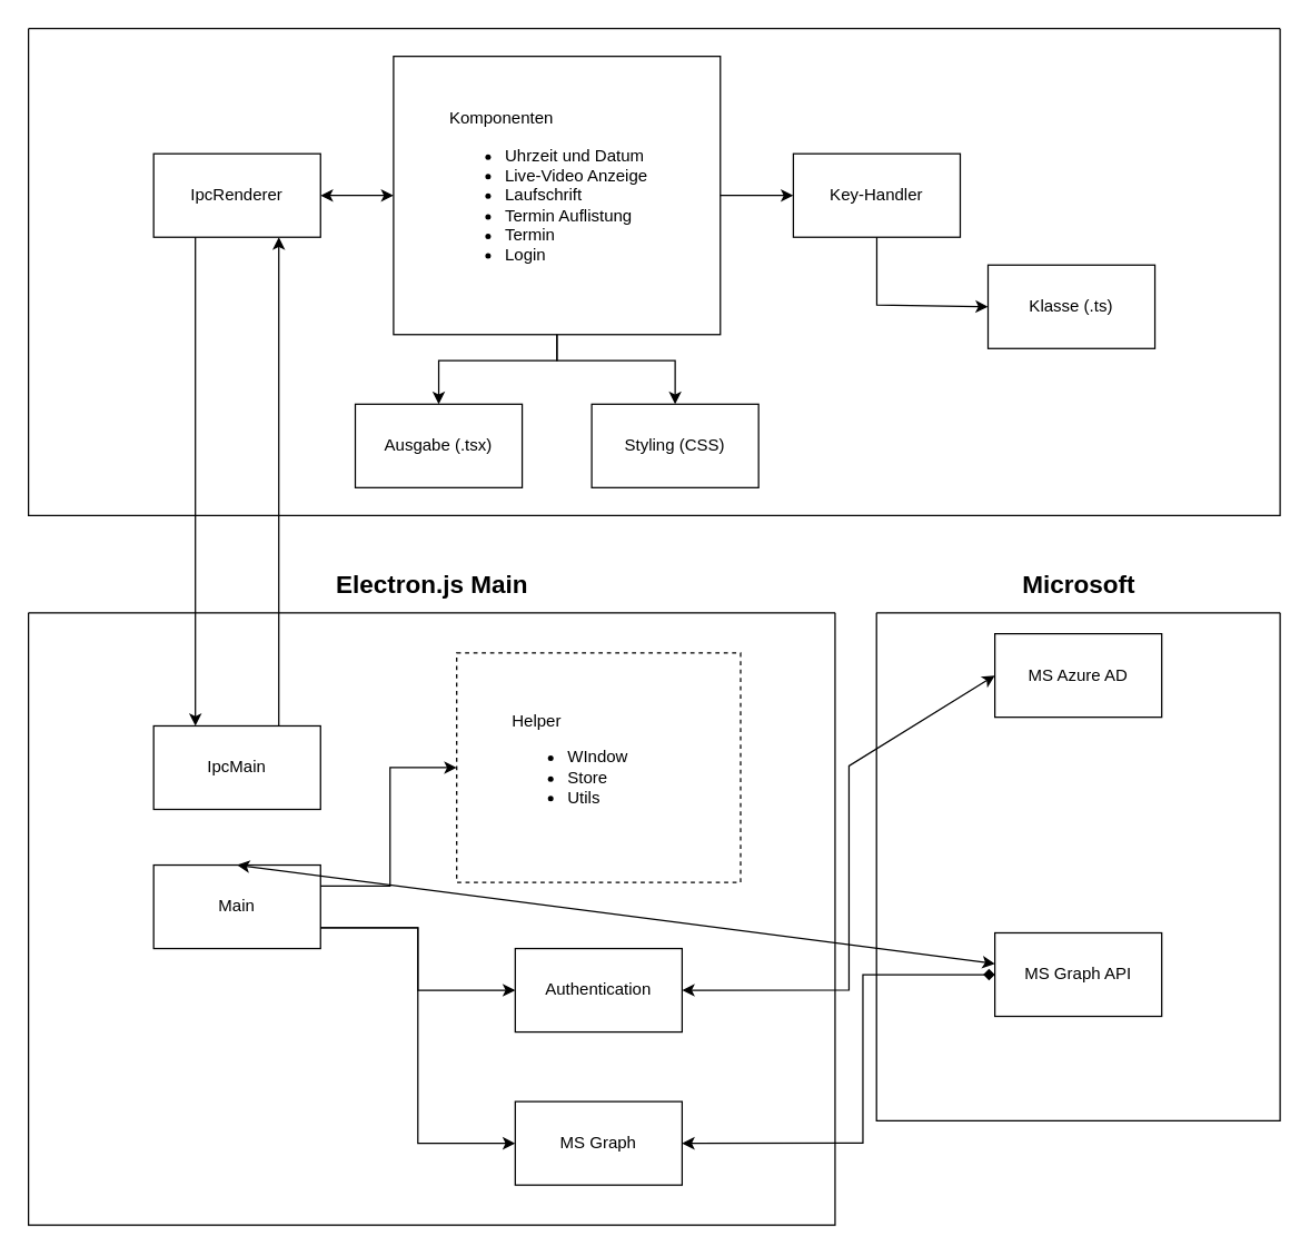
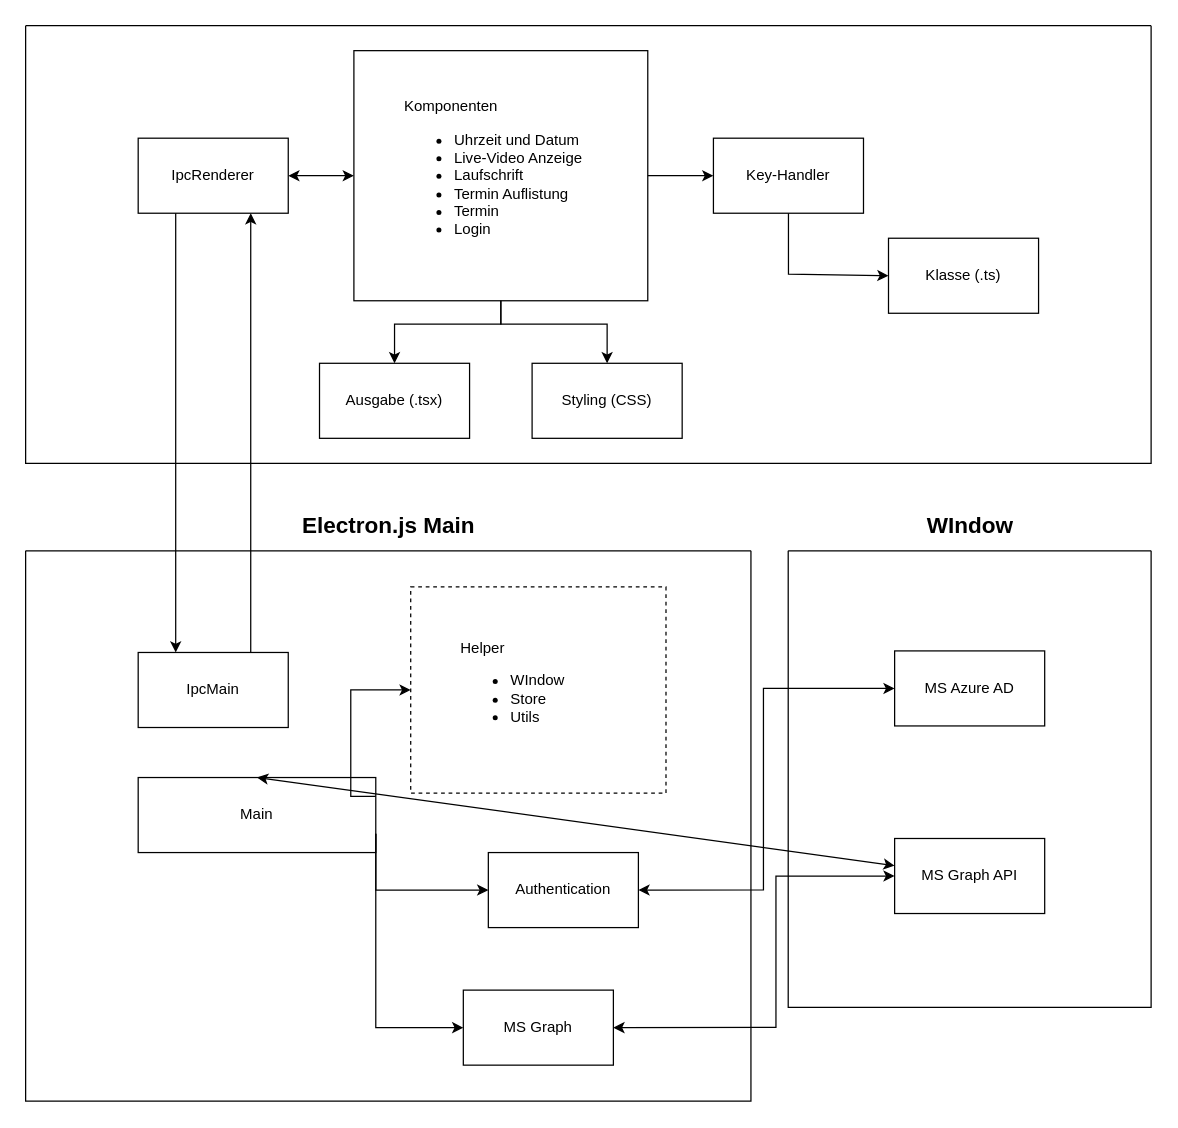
- <mxCell id="28" value="Microsoft" style="text;html=1;align=center;verticalAlign=middle;resizable=0;points=[];autosize=1;strokeColor=none;fillColor=none;labelBackgroundColor=none;fontSize=18;fontStyle=1" vertex="1" parent="1"><mxGeometry x="724.9" y="400" width="100" height="40" as="geometry" /></mxCell>
+ <mxCell id="28" value="WIndow" style="text;html=1;align=center;verticalAlign=middle;resizable=0;points=[];autosize=1;strokeColor=none;fillColor=none;labelBackgroundColor=none;fontSize=18;fontStyle=1" vertex="1" parent="1"><mxGeometry x="724.9" y="400" width="100" height="40" as="geometry" /></mxCell>
- <mxCell id="27" value="MS Azure AD" style="rounded=0;whiteSpace=wrap;html=1;" vertex="1" parent="25"><mxGeometry x="85.1" y="15" width="120" height="60" as="geometry" /></mxCell>
+ <mxCell id="27" value="MS Azure AD" style="rounded=0;whiteSpace=wrap;html=1;" vertex="1" parent="25"><mxGeometry x="85.1" y="80" width="120" height="60" as="geometry" /></mxCell>
- <mxCell id="16" value="Main" style="rounded=0;whiteSpace=wrap;html=1;" vertex="1" parent="15"><mxGeometry x="90" y="181.25" width="120" height="60" as="geometry" /></mxCell>
+ <mxCell id="16" value="Main" style="rounded=0;whiteSpace=wrap;html=1;" vertex="1" parent="15"><mxGeometry x="90" y="181.25" width="190" height="60" as="geometry" /></mxCell>
- <mxCell id="31" value="" style="endArrow=diamond;html=1;rounded=0;entryX=0;entryY=0.5;entryDx=0;entryDy=0;exitX=1;exitY=0.5;exitDx=0;exitDy=0;startArrow=classic;startFill=1;" edge="1" parent="1" source="23" target="26"><mxGeometry width="50" height="50" relative="1" as="geometry"><mxPoint x="520" y="700" as="sourcePoint" /><mxPoint x="570" y="650" as="targetPoint" /><Array as="points"><mxPoint x="620" y="821" /><mxPoint x="620" y="700" /></Array></mxGeometry></mxCell>
+ <mxCell id="31" value="" style="endArrow=classic;html=1;rounded=0;entryX=0;entryY=0.5;entryDx=0;entryDy=0;exitX=1;exitY=0.5;exitDx=0;exitDy=0;startArrow=classic;startFill=1;" edge="1" parent="1" source="23" target="26"><mxGeometry width="50" height="50" relative="1" as="geometry"><mxPoint x="520" y="700" as="sourcePoint" /><mxPoint x="570" y="650" as="targetPoint" /><Array as="points"><mxPoint x="620" y="821" /><mxPoint x="620" y="700" /></Array></mxGeometry></mxCell>
- <mxCell id="22" value="Authentication" style="rounded=0;whiteSpace=wrap;html=1;" vertex="1" parent="15"><mxGeometry x="350.0" y="241.25" width="120" height="60" as="geometry" /></mxCell>
+ <mxCell id="22" value="Authentication" style="rounded=0;whiteSpace=wrap;html=1;" vertex="1" parent="15"><mxGeometry x="370" y="241.25" width="120" height="60" as="geometry" /></mxCell>
